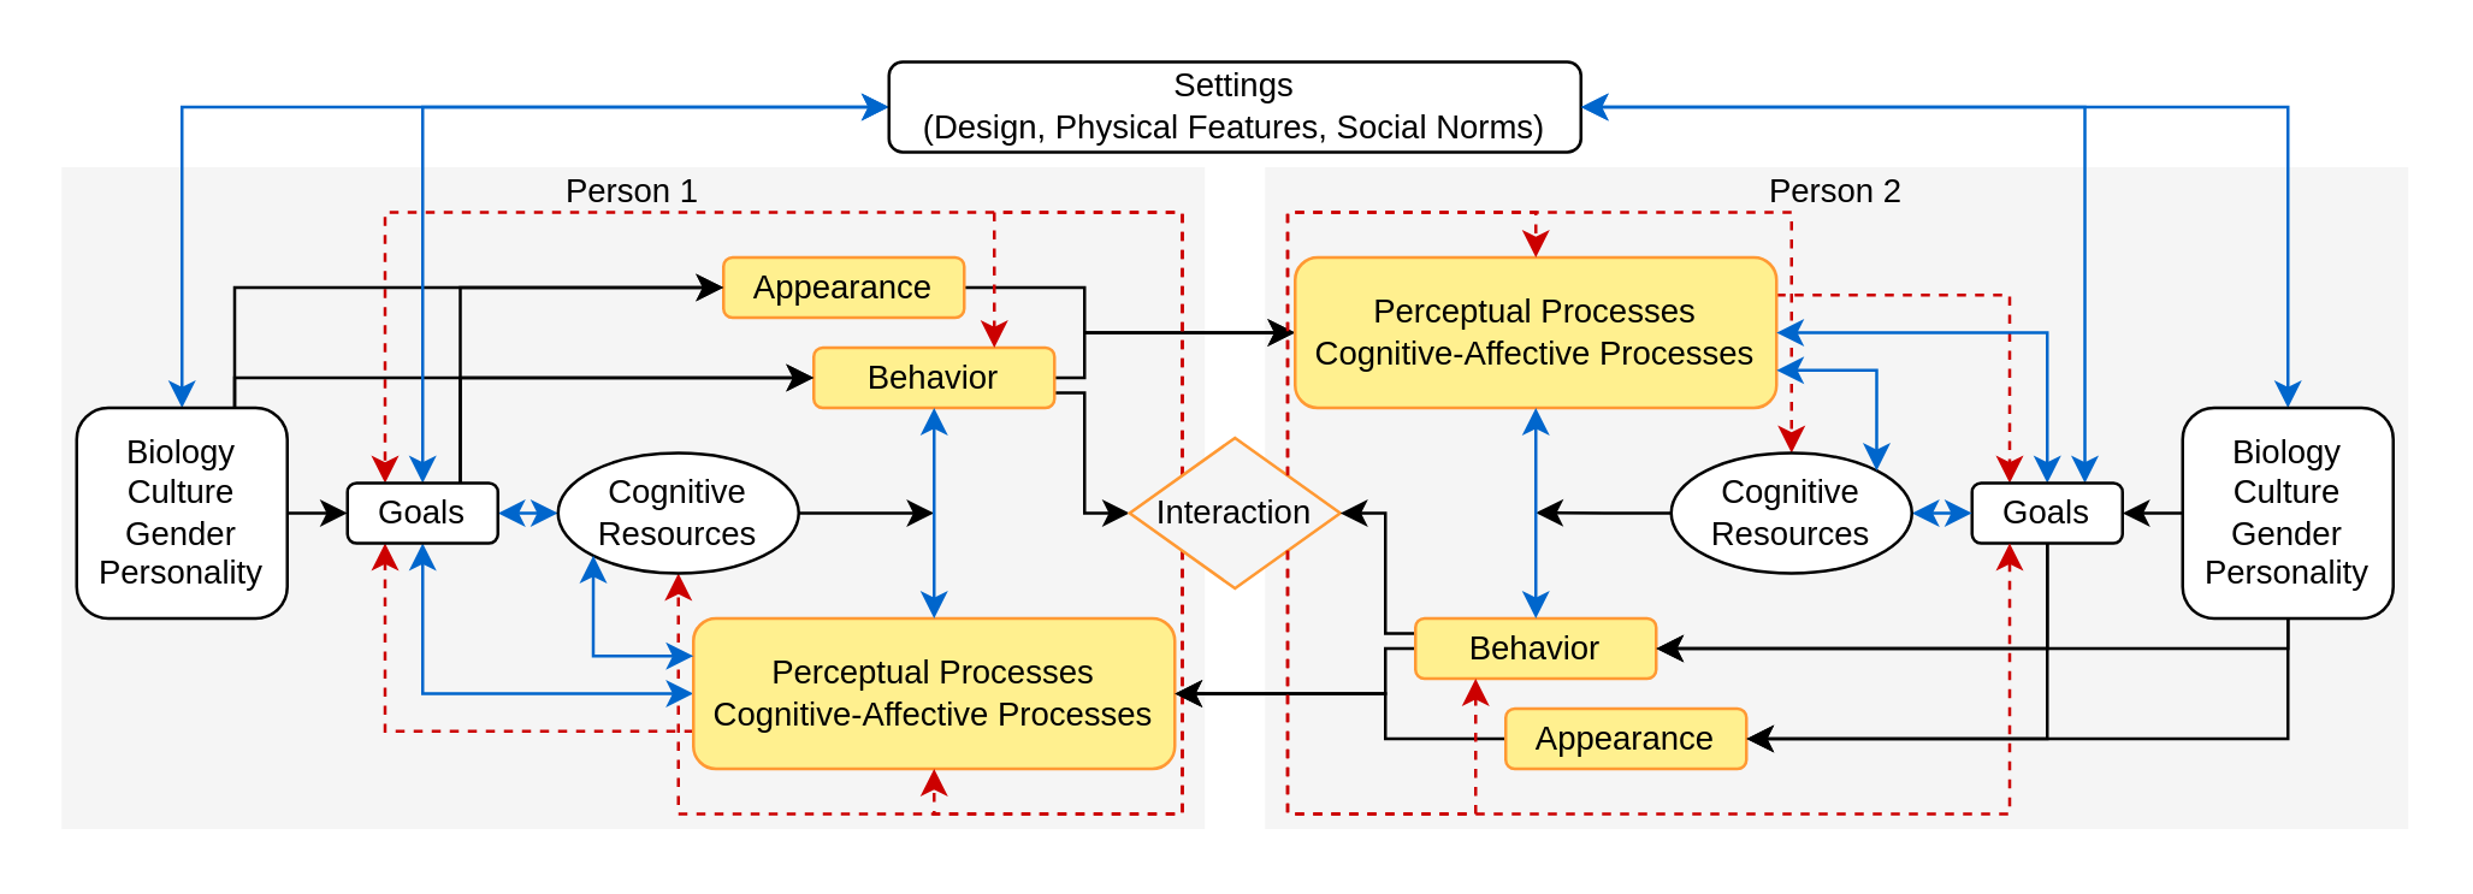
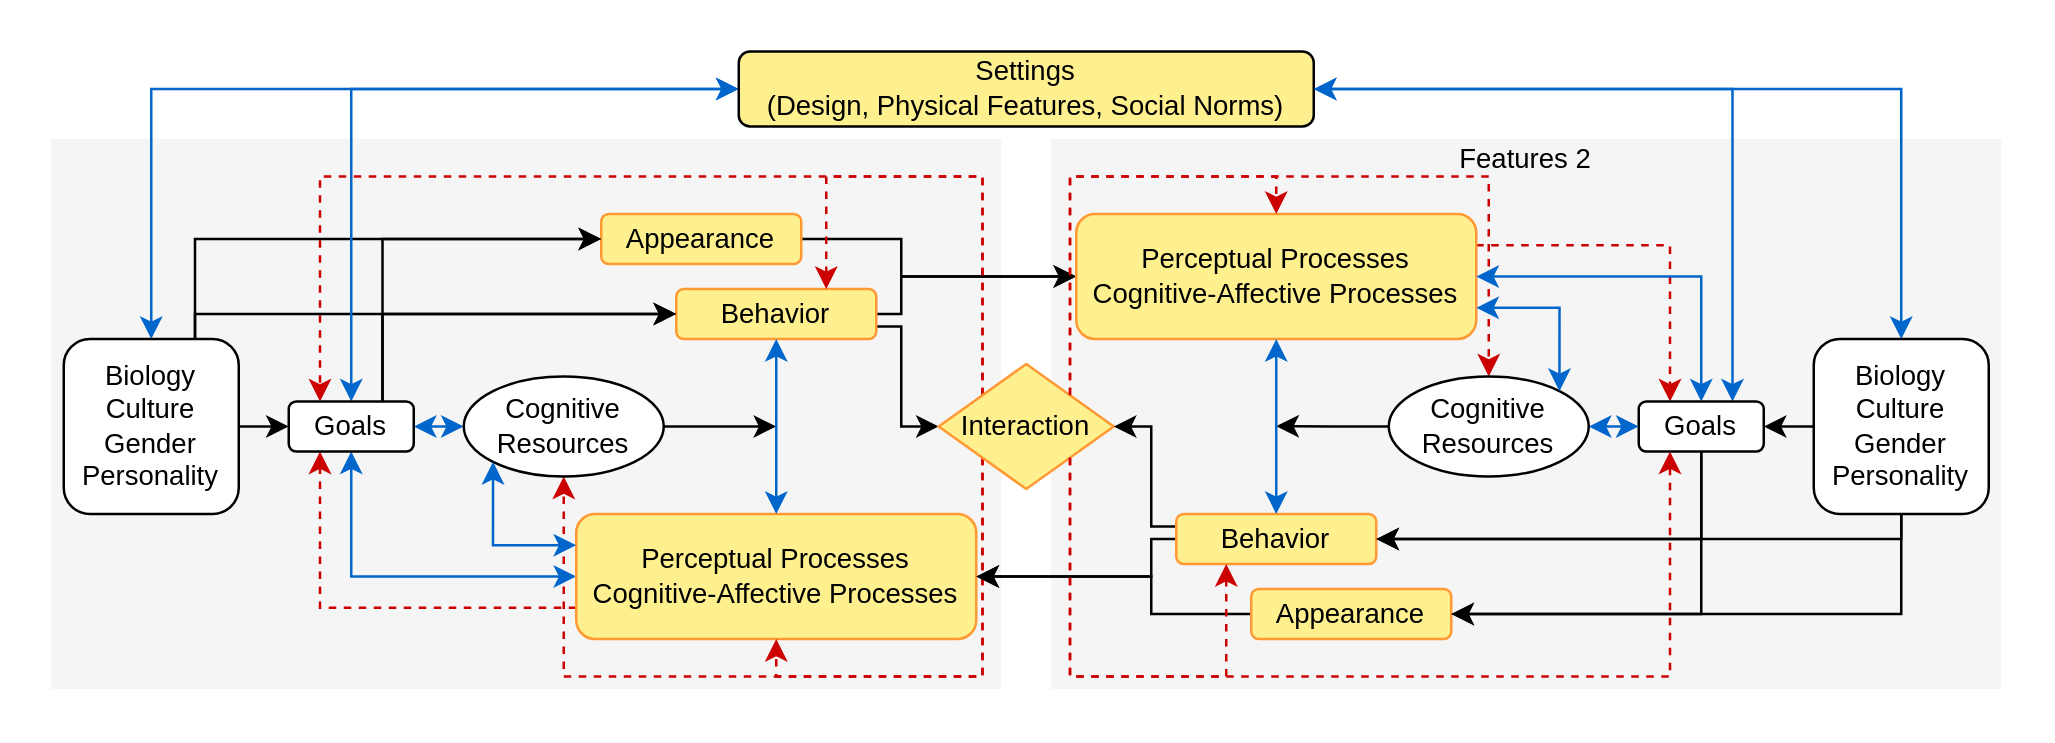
- <mxCell id="35" value="&lt;span style=&quot;font-size: 11px;&quot;&gt;&lt;span style=&quot;background-color: initial; font-size: 11px;&quot;&gt;Settings&lt;/span&gt;&lt;/span&gt;&lt;br style=&quot;font-size: 11px;&quot;&gt;&lt;div style=&quot;font-size: 11px;&quot;&gt;(Design, Physical Features, Social Norms)&lt;br style=&quot;font-size: 11px;&quot;&gt;&lt;/div&gt;" style="rounded=1;whiteSpace=wrap;html=1;fontSize=11;" vertex="1" parent="1"><mxGeometry x="295" y="20" width="230" height="30" as="geometry" /></mxCell>
+ <mxCell id="35" value="&lt;span style=&quot;font-size: 11px;&quot;&gt;&lt;span style=&quot;background-color: initial; font-size: 11px;&quot;&gt;Settings&lt;/span&gt;&lt;/span&gt;&lt;br style=&quot;font-size: 11px;&quot;&gt;&lt;div style=&quot;font-size: 11px;&quot;&gt;(Design, Physical Features, Social Norms)&lt;br style=&quot;font-size: 11px;&quot;&gt;&lt;/div&gt;" style="rounded=1;whiteSpace=wrap;html=1;fontSize=11;fillColor=#fff08f;" vertex="1" parent="1"><mxGeometry x="295" y="20" width="230" height="30" as="geometry" /></mxCell>
- <mxCell id="51" value="&lt;span style=&quot;font-size: 11px;&quot;&gt;Person 1&lt;/span&gt;" style="text;html=1;strokeColor=none;fillColor=none;align=center;verticalAlign=middle;whiteSpace=wrap;rounded=0;fontSize=11;fontStyle=0" vertex="1" parent="1"><mxGeometry x="170" y="55" width="80" height="15" as="geometry" /></mxCell>
- <mxCell id="52" value="&lt;span style=&quot;font-size: 11px;&quot;&gt;Person 2&lt;/span&gt;" style="text;html=1;strokeColor=none;fillColor=none;align=center;verticalAlign=middle;whiteSpace=wrap;rounded=0;fontSize=11;fontStyle=0" vertex="1" parent="1"><mxGeometry x="570" y="55" width="80" height="15" as="geometry" /></mxCell>
+ <mxCell id="52" value="&lt;span style=&quot;font-size: 11px;&quot;&gt;Features 2&lt;/span&gt;" style="text;html=1;strokeColor=none;fillColor=none;align=center;verticalAlign=middle;whiteSpace=wrap;rounded=0;fontSize=11;fontStyle=0" vertex="1" parent="1"><mxGeometry x="570" y="55" width="80" height="15" as="geometry" /></mxCell>
- <mxCell id="17" value="Interaction" style="rhombus;whiteSpace=wrap;html=1;strokeColor=#FF9933;fillColor=#f5f5f5;fontSize=11;" vertex="1" parent="1"><mxGeometry x="375" y="145" width="70" height="50" as="geometry" /></mxCell>
+ <mxCell id="17" value="Interaction" style="rhombus;whiteSpace=wrap;html=1;strokeColor=#FF9933;fillColor=#FFF08F;fontSize=11;" vertex="1" parent="1"><mxGeometry x="375" y="145" width="70" height="50" as="geometry" /></mxCell>
